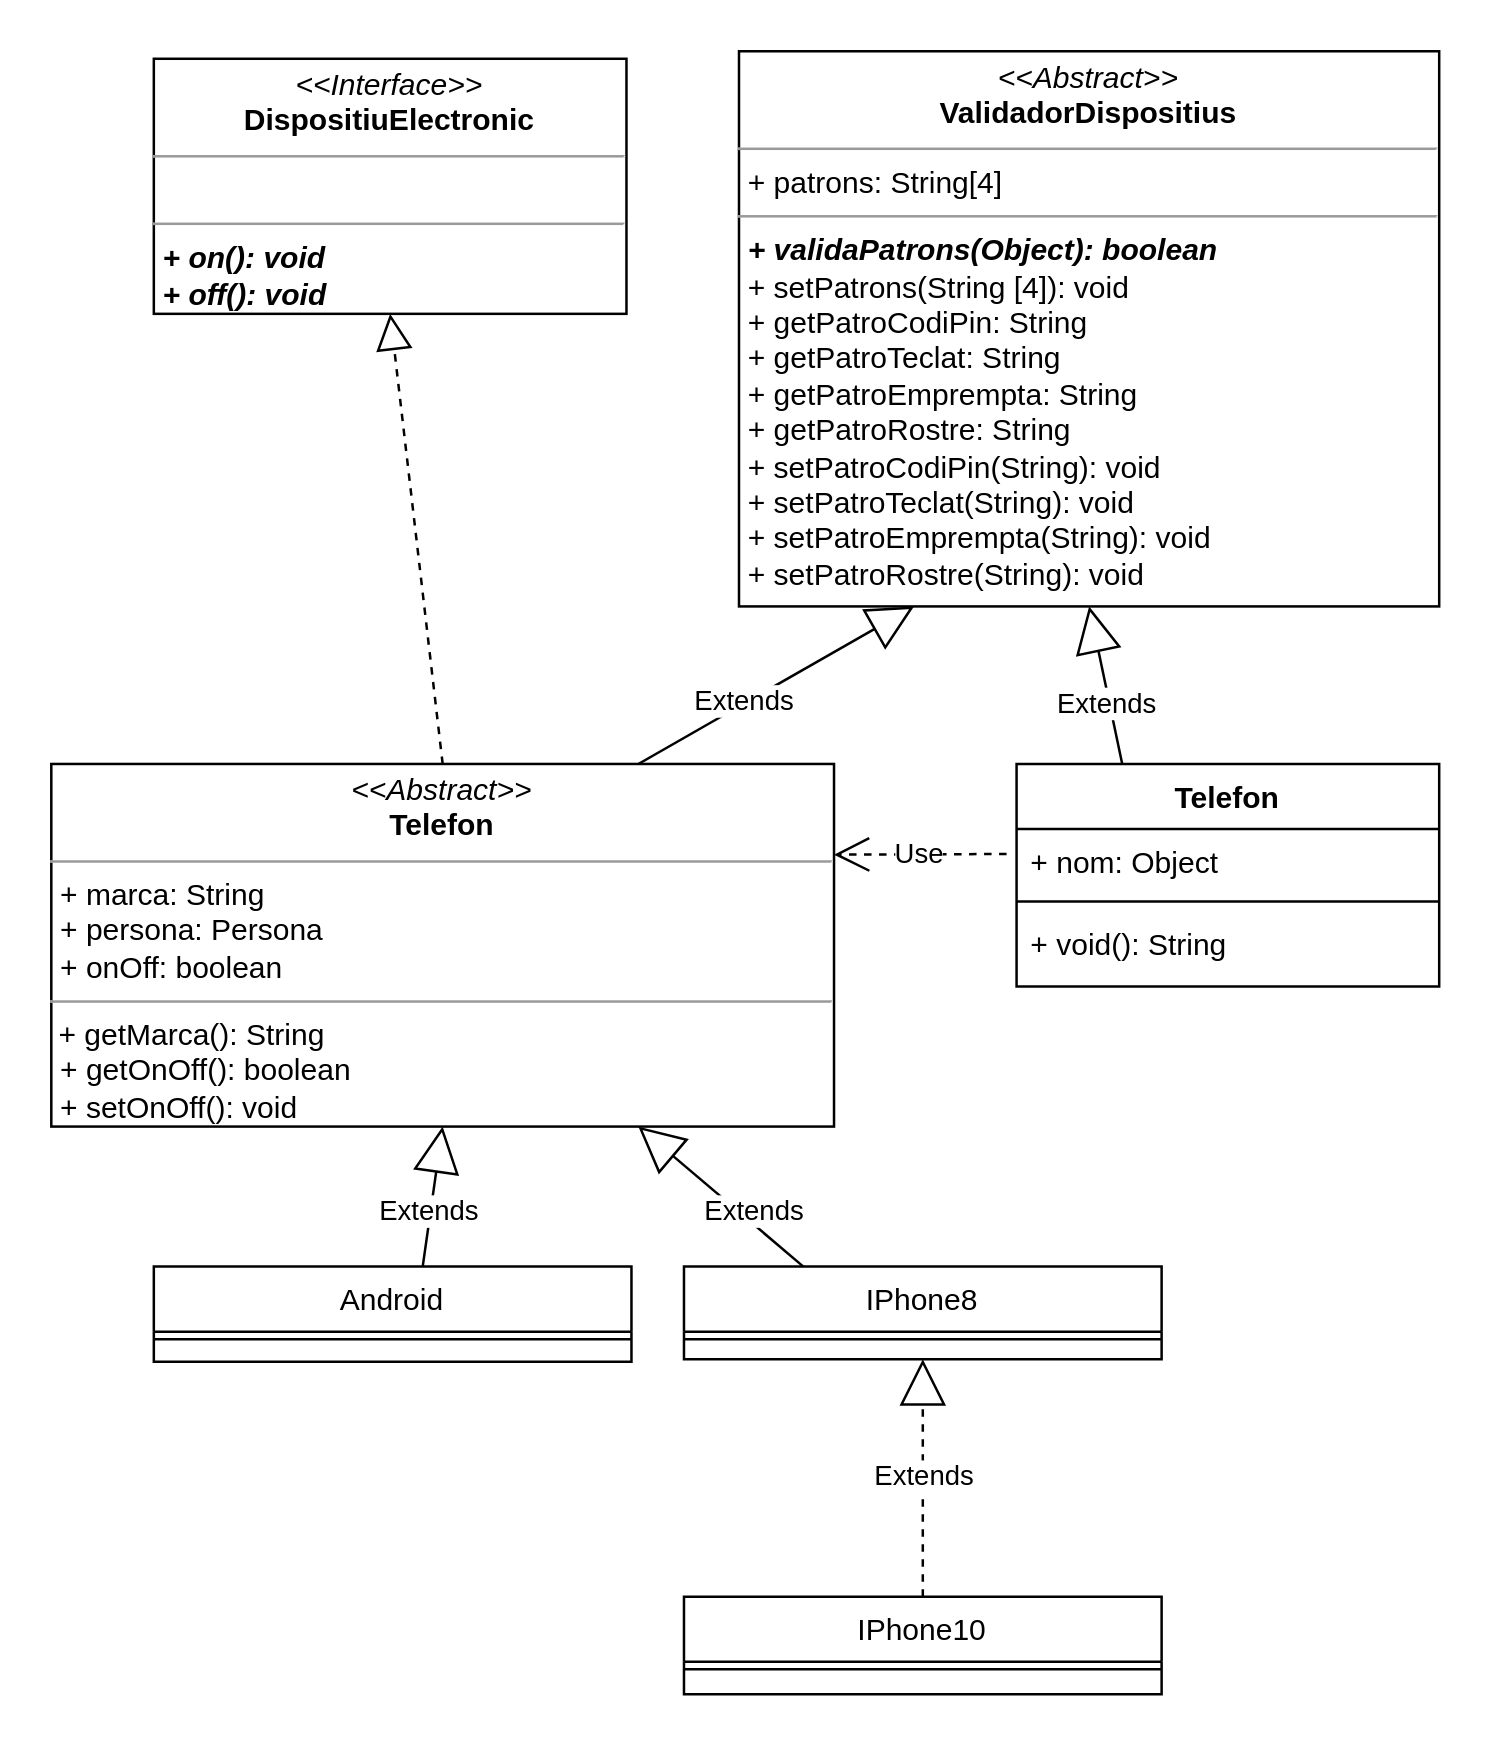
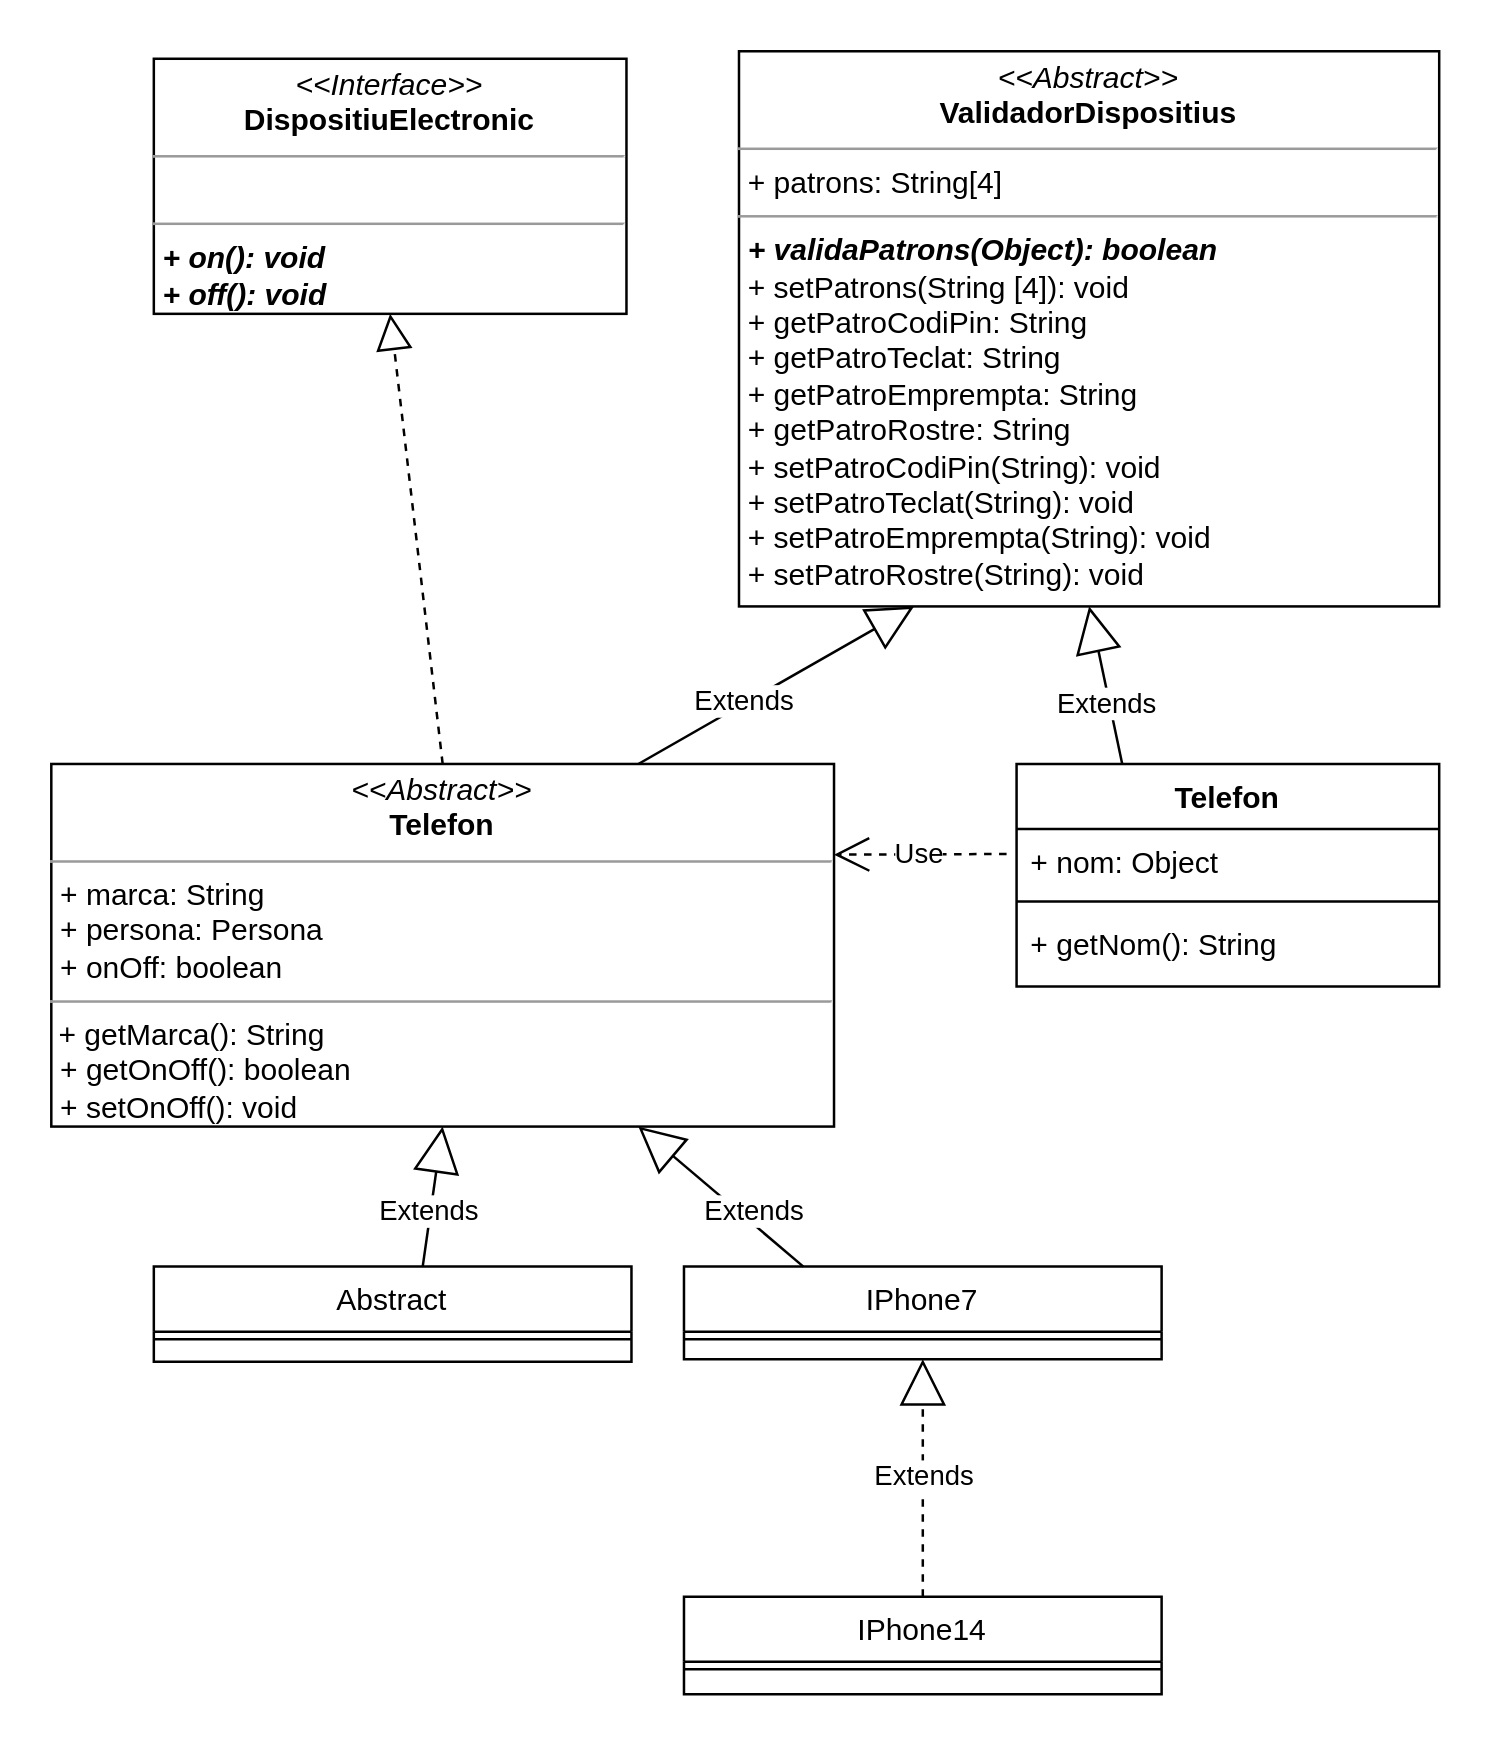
- <mxCell id="18" value="+ void(): String&lt;br&gt;" style="text;strokeColor=none;fillColor=none;align=left;verticalAlign=top;spacingLeft=4;spacingRight=4;overflow=hidden;rotatable=0;points=[[0,0.5],[1,0.5]];portConstraint=eastwest;whiteSpace=wrap;html=1;" parent="15" vertex="1"><mxGeometry y="59" width="169" height="30" as="geometry" /></mxCell>
+ <mxCell id="18" value="+ getNom(): String&lt;br&gt;" style="text;strokeColor=none;fillColor=none;align=left;verticalAlign=top;spacingLeft=4;spacingRight=4;overflow=hidden;rotatable=0;points=[[0,0.5],[1,0.5]];portConstraint=eastwest;whiteSpace=wrap;html=1;" parent="15" vertex="1"><mxGeometry y="59" width="169" height="30" as="geometry" /></mxCell>
- <mxCell id="2" value="Android" style="swimlane;fontStyle=0;align=center;verticalAlign=top;childLayout=stackLayout;horizontal=1;startSize=26;horizontalStack=0;resizeParent=1;resizeLast=0;collapsible=1;marginBottom=0;rounded=0;shadow=0;strokeWidth=1;" parent="1" vertex="1"><mxGeometry x="61" y="506" width="191" height="38" as="geometry"><mxRectangle x="130" y="380" width="160" height="26" as="alternateBounds" /></mxGeometry></mxCell>
+ <mxCell id="2" value="Abstract" style="swimlane;fontStyle=0;align=center;verticalAlign=top;childLayout=stackLayout;horizontal=1;startSize=26;horizontalStack=0;resizeParent=1;resizeLast=0;collapsible=1;marginBottom=0;rounded=0;shadow=0;strokeWidth=1;" parent="1" vertex="1"><mxGeometry x="61" y="506" width="191" height="38" as="geometry"><mxRectangle x="130" y="380" width="160" height="26" as="alternateBounds" /></mxGeometry></mxCell>
- <mxCell id="6" value="IPhone8" style="swimlane;fontStyle=0;align=center;verticalAlign=top;childLayout=stackLayout;horizontal=1;startSize=26;horizontalStack=0;resizeParent=1;resizeLast=0;collapsible=1;marginBottom=0;rounded=0;shadow=0;strokeWidth=1;" parent="1" vertex="1"><mxGeometry x="273" y="506" width="191" height="37" as="geometry"><mxRectangle x="130" y="380" width="160" height="26" as="alternateBounds" /></mxGeometry></mxCell>
+ <mxCell id="6" value="IPhone7" style="swimlane;fontStyle=0;align=center;verticalAlign=top;childLayout=stackLayout;horizontal=1;startSize=26;horizontalStack=0;resizeParent=1;resizeLast=0;collapsible=1;marginBottom=0;rounded=0;shadow=0;strokeWidth=1;" parent="1" vertex="1"><mxGeometry x="273" y="506" width="191" height="37" as="geometry"><mxRectangle x="130" y="380" width="160" height="26" as="alternateBounds" /></mxGeometry></mxCell>
- <mxCell id="9" value="IPhone10" style="swimlane;fontStyle=0;align=center;verticalAlign=top;childLayout=stackLayout;horizontal=1;startSize=26;horizontalStack=0;resizeParent=1;resizeLast=0;collapsible=1;marginBottom=0;rounded=0;shadow=0;strokeWidth=1;" parent="1" vertex="1"><mxGeometry x="273" y="638" width="191" height="39" as="geometry"><mxRectangle x="130" y="380" width="160" height="26" as="alternateBounds" /></mxGeometry></mxCell>
+ <mxCell id="9" value="IPhone14" style="swimlane;fontStyle=0;align=center;verticalAlign=top;childLayout=stackLayout;horizontal=1;startSize=26;horizontalStack=0;resizeParent=1;resizeLast=0;collapsible=1;marginBottom=0;rounded=0;shadow=0;strokeWidth=1;" parent="1" vertex="1"><mxGeometry x="273" y="638" width="191" height="39" as="geometry"><mxRectangle x="130" y="380" width="160" height="26" as="alternateBounds" /></mxGeometry></mxCell>
